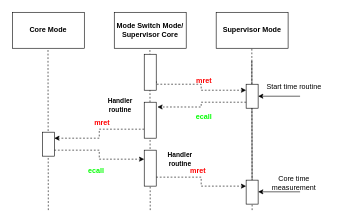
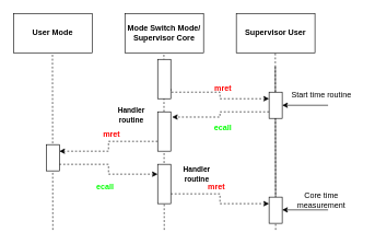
- <mxCell id="2" value="&lt;b&gt;Core Mode&lt;/b&gt;" style="rounded=0;whiteSpace=wrap;html=1;" vertex="1" parent="1"><mxGeometry x="20" y="20" width="120" height="60" as="geometry" /></mxCell>
+ <mxCell id="2" value="&lt;b&gt;User Mode&lt;/b&gt;" style="rounded=0;whiteSpace=wrap;html=1;" vertex="1" parent="1"><mxGeometry x="20" y="20" width="120" height="60" as="geometry" /></mxCell>
- <mxCell id="4" value="&lt;font size=&quot;1&quot;&gt;&lt;b style=&quot;font-size: 12px;&quot;&gt;Supervisor Mode&lt;/b&gt;&lt;/font&gt;" style="rounded=0;whiteSpace=wrap;html=1;" vertex="1" parent="1"><mxGeometry x="360" y="20" width="120" height="60" as="geometry" /></mxCell>
+ <mxCell id="4" value="&lt;font size=&quot;1&quot;&gt;&lt;b style=&quot;font-size: 12px;&quot;&gt;Supervisor User&lt;/b&gt;&lt;/font&gt;" style="rounded=0;whiteSpace=wrap;html=1;" vertex="1" parent="1"><mxGeometry x="360" y="20" width="120" height="60" as="geometry" /></mxCell>
